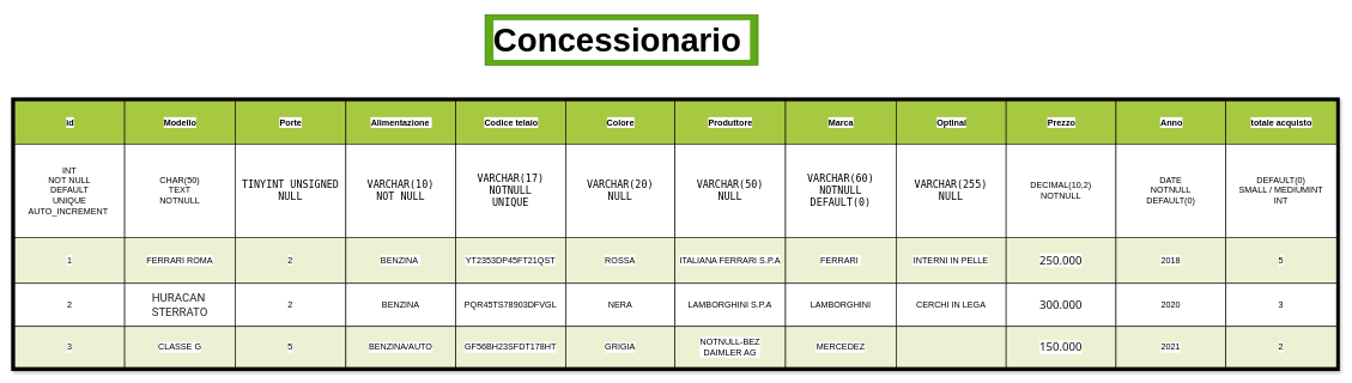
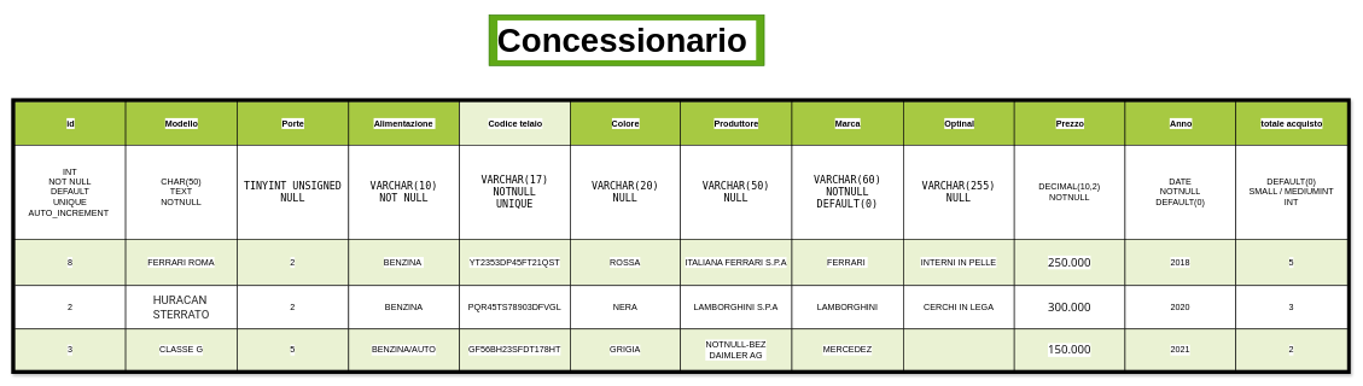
- <mxCell id="8" value="Codice telaio" style="connectable=0;recursiveResize=0;strokeColor=inherit;fillColor=#A7C942;align=center;fontStyle=1;fontColor=#000000;html=1;rounded=0;labelBackgroundColor=#FFFFFF;" vertex="1" parent="3"><mxGeometry x="614" width="153" height="60" as="geometry"><mxRectangle width="153" height="60" as="alternateBounds" /></mxGeometry></mxCell>
+ <mxCell id="8" value="Codice telaio" style="connectable=0;recursiveResize=0;strokeColor=inherit;fillColor=#eaf2d3;align=center;fontStyle=1;fontColor=#000000;html=1;rounded=0;labelBackgroundColor=#FFFFFF;" vertex="1" parent="3"><mxGeometry x="614" width="153" height="60" as="geometry"><mxRectangle width="153" height="60" as="alternateBounds" /></mxGeometry></mxCell>
- <mxCell id="30" value="&lt;font&gt;1&lt;/font&gt;" style="connectable=0;recursiveResize=0;strokeColor=inherit;fillColor=inherit;whiteSpace=wrap;html=1;rounded=0;labelBackgroundColor=#FFFFFF;fontColor=#000000;" vertex="1" parent="29"><mxGeometry width="153" height="64" as="geometry"><mxRectangle width="153" height="64" as="alternateBounds" /></mxGeometry></mxCell>
+ <mxCell id="30" value="&lt;font&gt;8&lt;/font&gt;" style="connectable=0;recursiveResize=0;strokeColor=inherit;fillColor=inherit;whiteSpace=wrap;html=1;rounded=0;labelBackgroundColor=#FFFFFF;fontColor=#000000;" vertex="1" parent="29"><mxGeometry width="153" height="64" as="geometry"><mxRectangle width="153" height="64" as="alternateBounds" /></mxGeometry></mxCell>
